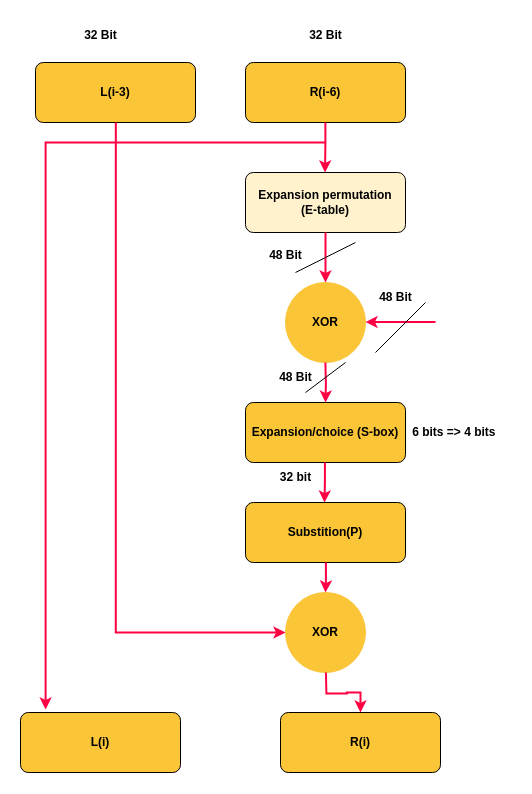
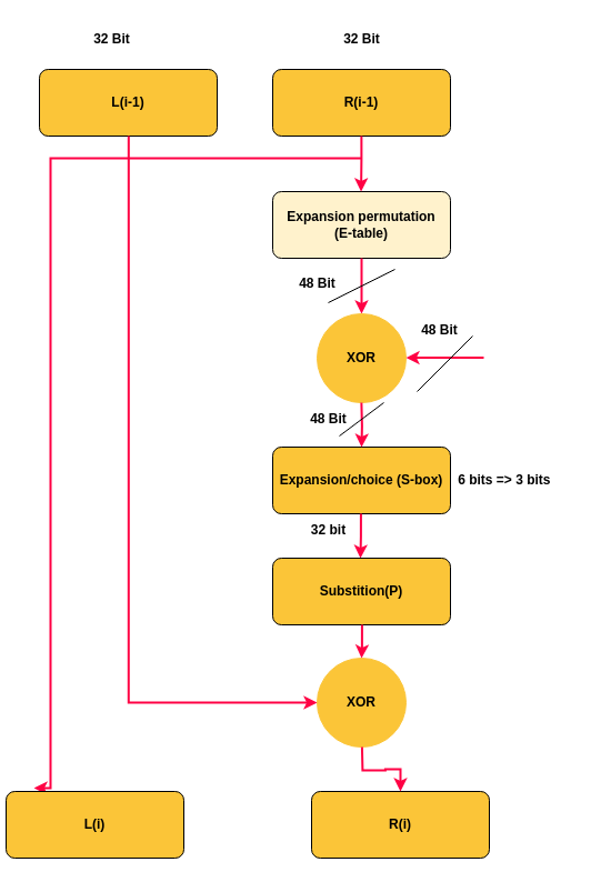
- <mxCell id="7" value="&lt;b&gt;L(i-3)&lt;/b&gt;" style="rounded=1;whiteSpace=wrap;html=1;arcSize=13;fillColor=#FBC538;" vertex="1" parent="1"><mxGeometry x="35" y="62" width="160" height="60" as="geometry" /></mxCell>
+ <mxCell id="7" value="&lt;b&gt;L(i-1)&lt;/b&gt;" style="rounded=1;whiteSpace=wrap;html=1;arcSize=13;fillColor=#FBC538;" vertex="1" parent="1"><mxGeometry x="35" y="62" width="160" height="60" as="geometry" /></mxCell>
- <mxCell id="2" value="&lt;b&gt;R(i-6)&lt;/b&gt;" style="rounded=1;whiteSpace=wrap;html=1;arcSize=13;fillColor=#FBC538;" parent="1" vertex="1"><mxGeometry x="245" y="62" width="160" height="60" as="geometry" /></mxCell>
+ <mxCell id="2" value="&lt;b&gt;R(i-1)&lt;/b&gt;" style="rounded=1;whiteSpace=wrap;html=1;arcSize=13;fillColor=#FBC538;" parent="1" vertex="1"><mxGeometry x="245" y="62" width="160" height="60" as="geometry" /></mxCell>
- <mxCell id="22" value="&lt;b&gt;6 bits =&amp;gt; 4 bits&amp;nbsp;&lt;/b&gt;" style="text;html=1;align=center;verticalAlign=middle;resizable=0;points=[];autosize=1;strokeColor=none;fillColor=none;" vertex="1" parent="1"><mxGeometry x="400" y="417" width="110" height="30" as="geometry" /></mxCell>
+ <mxCell id="22" value="&lt;b&gt;6 bits =&amp;gt; 3 bits&amp;nbsp;&lt;/b&gt;" style="text;html=1;align=center;verticalAlign=middle;resizable=0;points=[];autosize=1;strokeColor=none;fillColor=none;" vertex="1" parent="1"><mxGeometry x="400" y="417" width="110" height="30" as="geometry" /></mxCell>
- <mxCell id="28" value="&lt;b&gt;L(i)&lt;/b&gt;" style="rounded=1;whiteSpace=wrap;html=1;arcSize=13;fillColor=#FBC538;" vertex="1" parent="1"><mxGeometry x="20" y="712" width="160" height="60" as="geometry" /></mxCell>
+ <mxCell id="28" value="&lt;b&gt;L(i)&lt;/b&gt;" style="rounded=1;whiteSpace=wrap;html=1;arcSize=13;fillColor=#FBC538;" vertex="1" parent="1"><mxGeometry x="5" y="712" width="160" height="60" as="geometry" /></mxCell>
